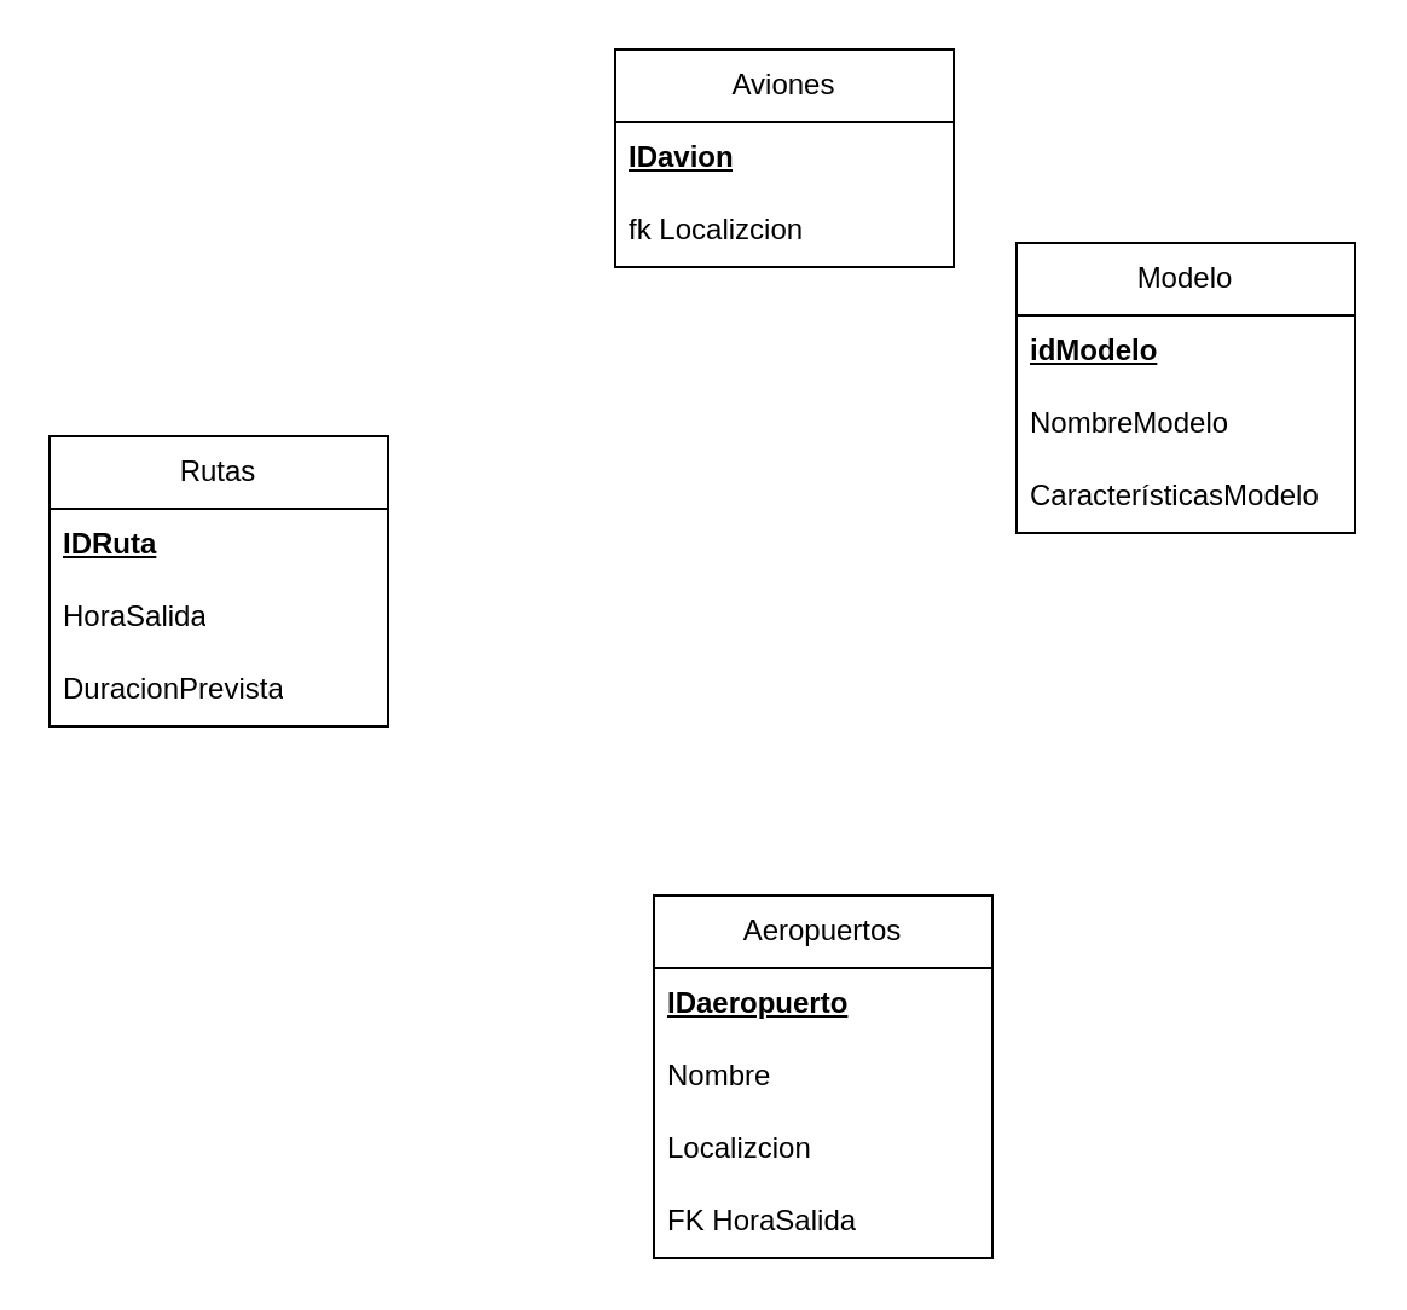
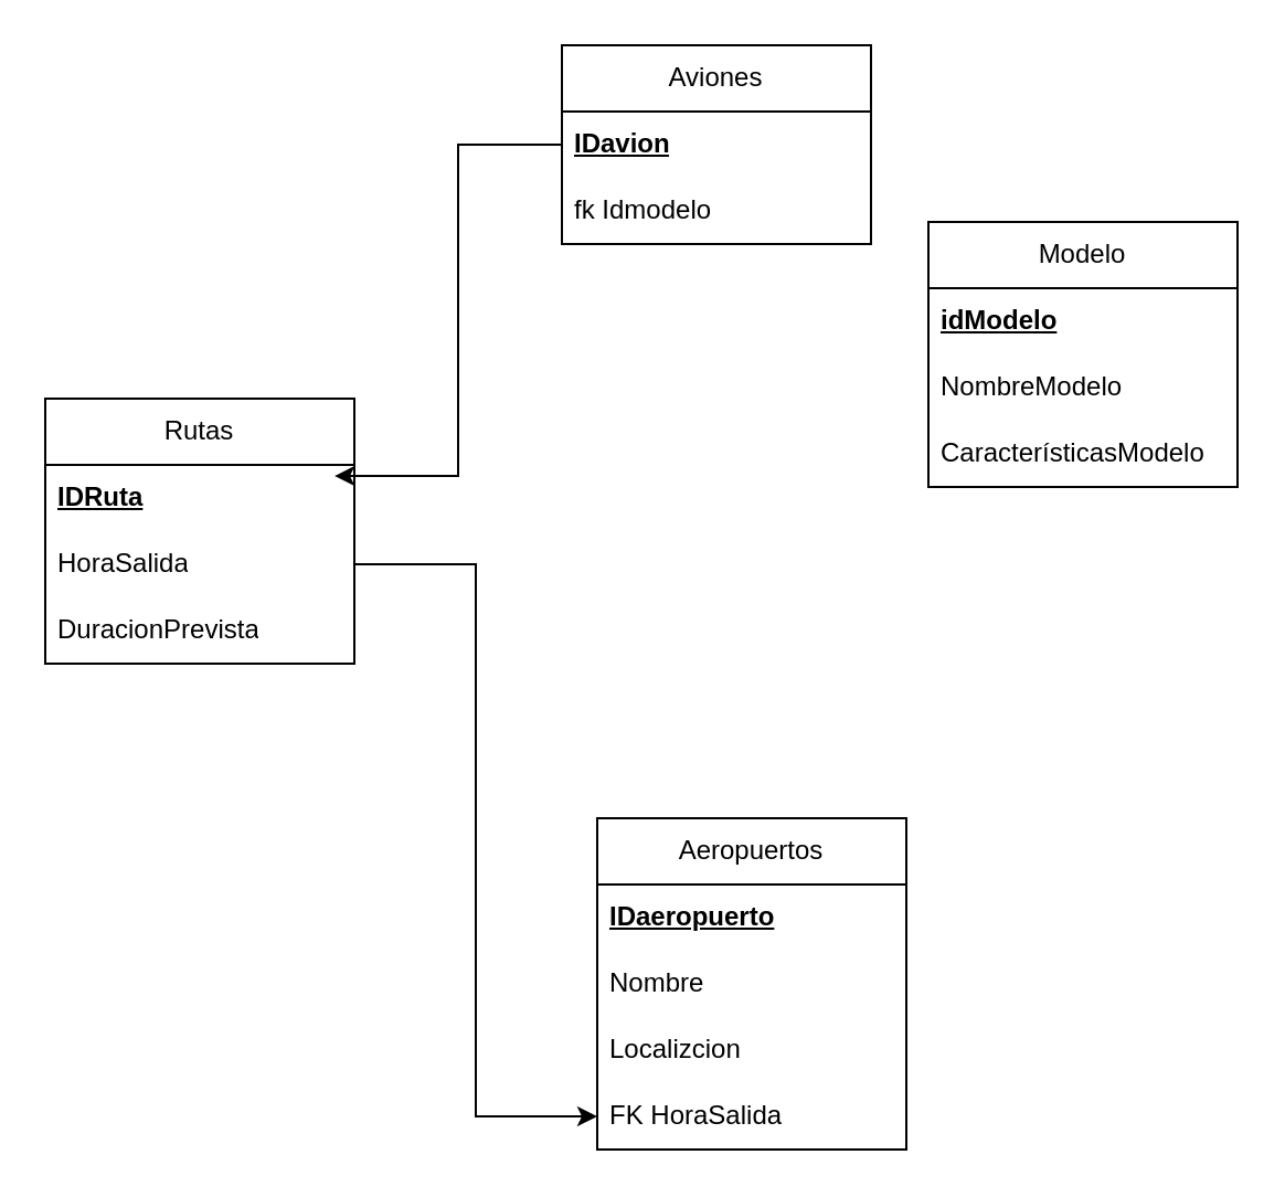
- <mxCell id="8" value="fk Localizcion" style="text;strokeColor=none;fillColor=none;align=left;verticalAlign=middle;spacingLeft=4;spacingRight=4;overflow=hidden;points=[[0,0.5],[1,0.5]];portConstraint=eastwest;rotatable=0;whiteSpace=wrap;html=1;" vertex="1" parent="6"><mxGeometry y="60" width="140" height="30" as="geometry" /></mxCell>
+ <mxCell id="8" value="fk Idmodelo" style="text;strokeColor=none;fillColor=none;align=left;verticalAlign=middle;spacingLeft=4;spacingRight=4;overflow=hidden;points=[[0,0.5],[1,0.5]];portConstraint=eastwest;rotatable=0;whiteSpace=wrap;html=1;" vertex="1" parent="6"><mxGeometry y="60" width="140" height="30" as="geometry" /></mxCell>
+ <mxCell id="19" style="edgeStyle=orthogonalEdgeStyle;rounded=0;orthogonalLoop=1;jettySize=auto;html=1;exitX=0;exitY=0.5;exitDx=0;exitDy=0;entryX=0.936;entryY=0.167;entryDx=0;entryDy=0;entryPerimeter=0;" edge="1" parent="1" source="7" target="3"><mxGeometry relative="1" as="geometry" /></mxCell>
+ <mxCell id="18" style="edgeStyle=orthogonalEdgeStyle;rounded=0;orthogonalLoop=1;jettySize=auto;html=1;exitX=1;exitY=0.5;exitDx=0;exitDy=0;entryX=0;entryY=0.5;entryDx=0;entryDy=0;" edge="1" parent="1" source="4" target="13"><mxGeometry relative="1" as="geometry" /></mxCell>
